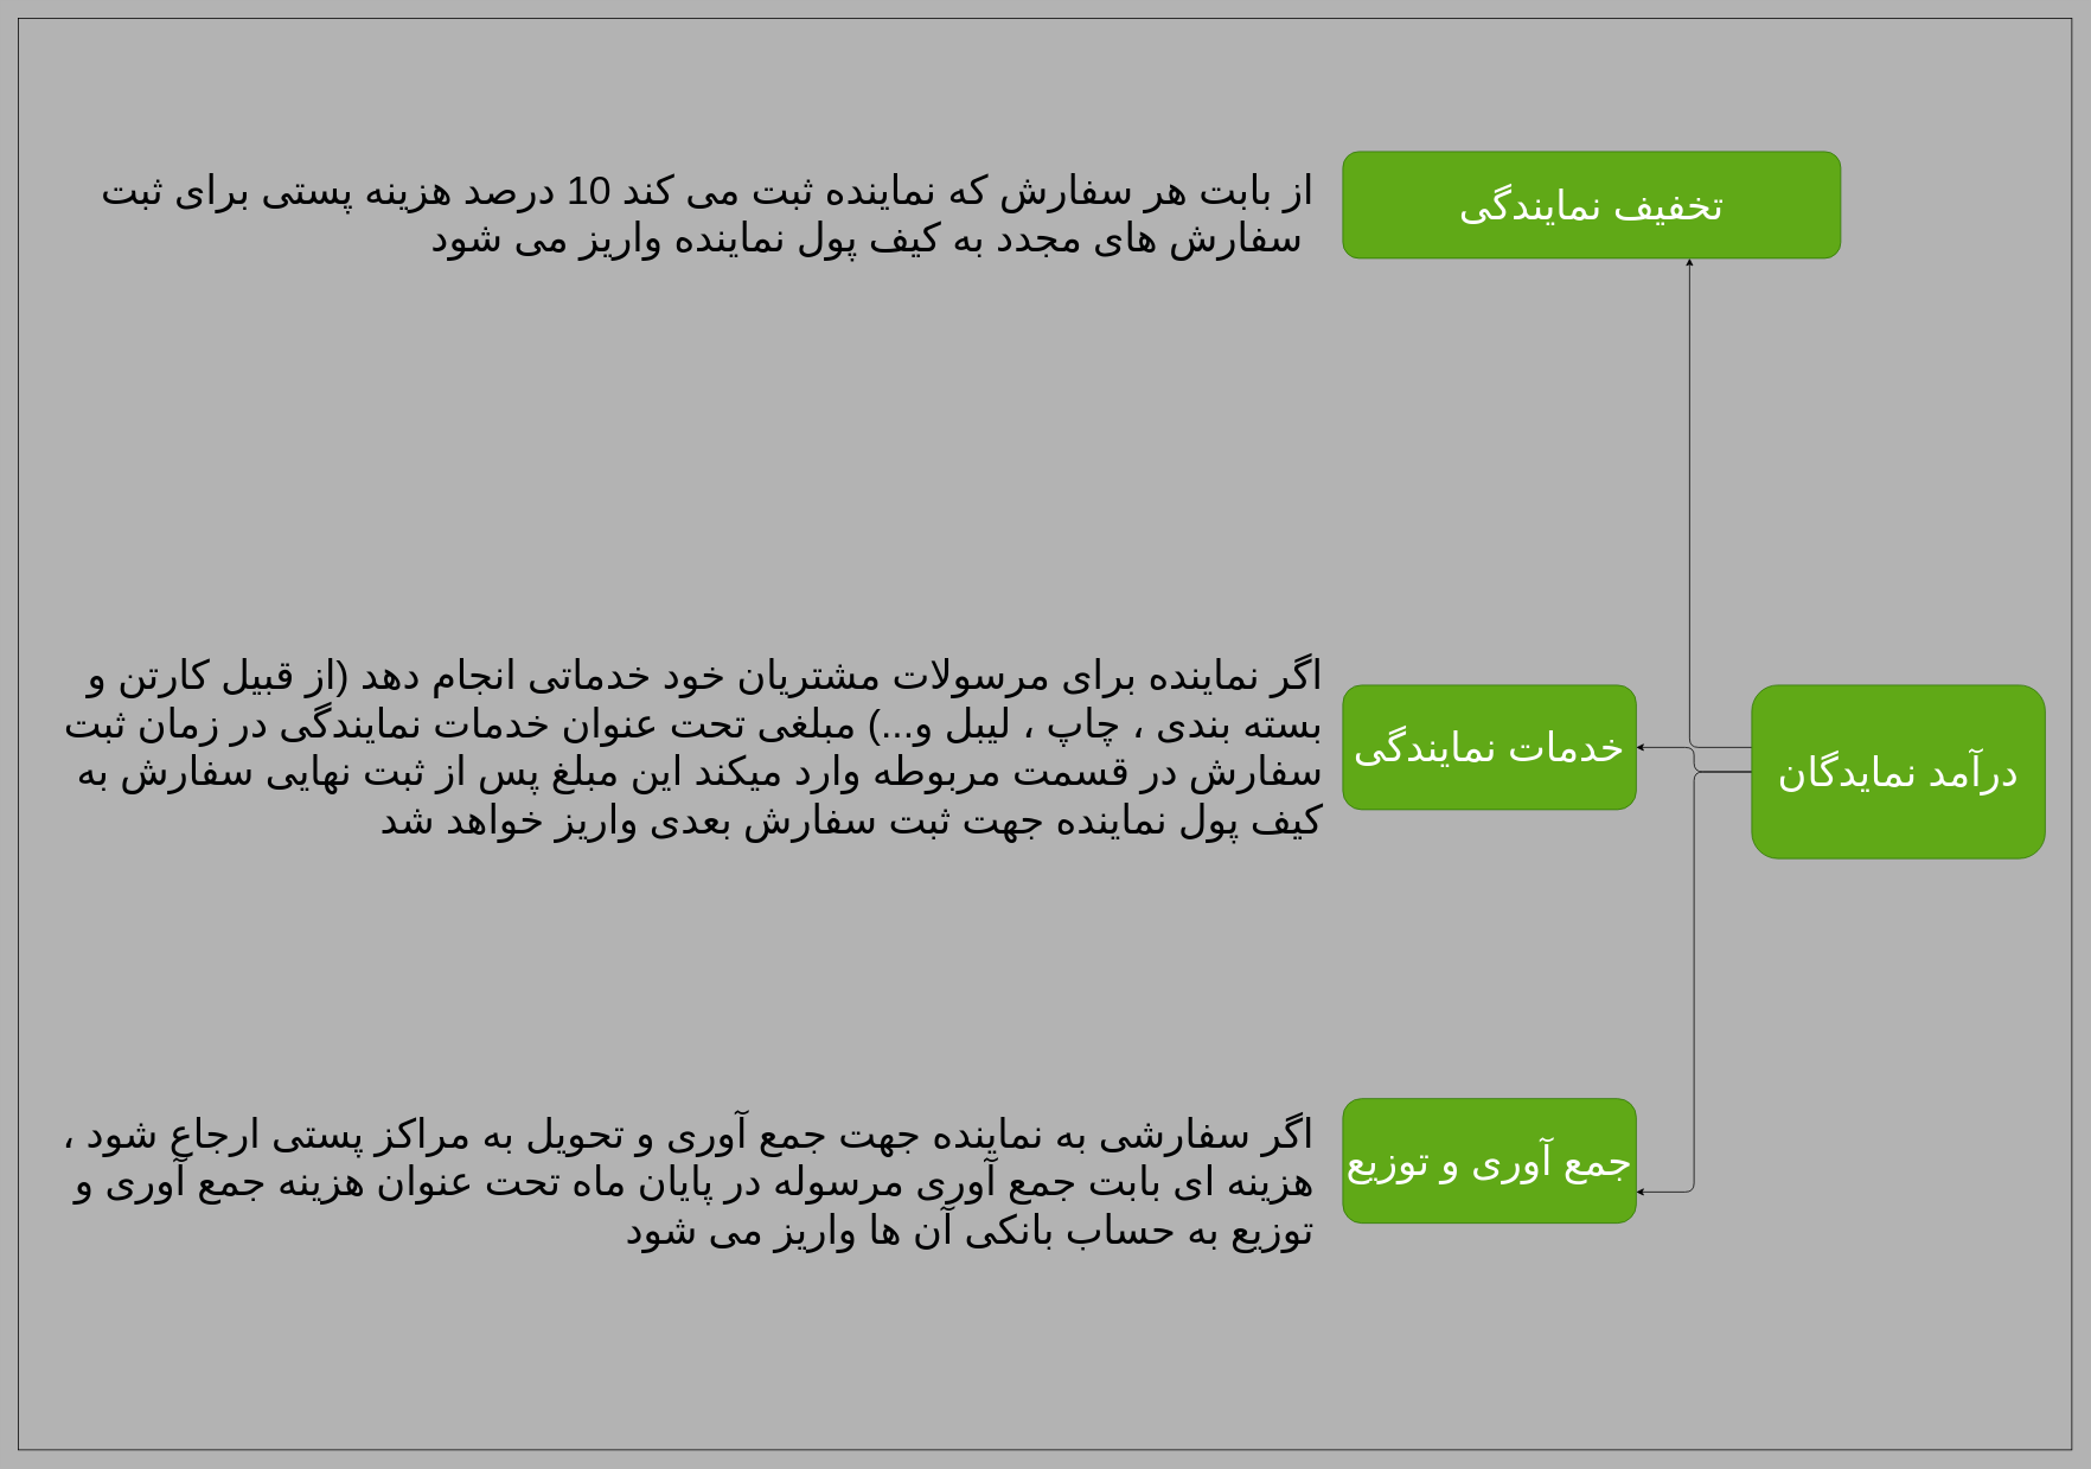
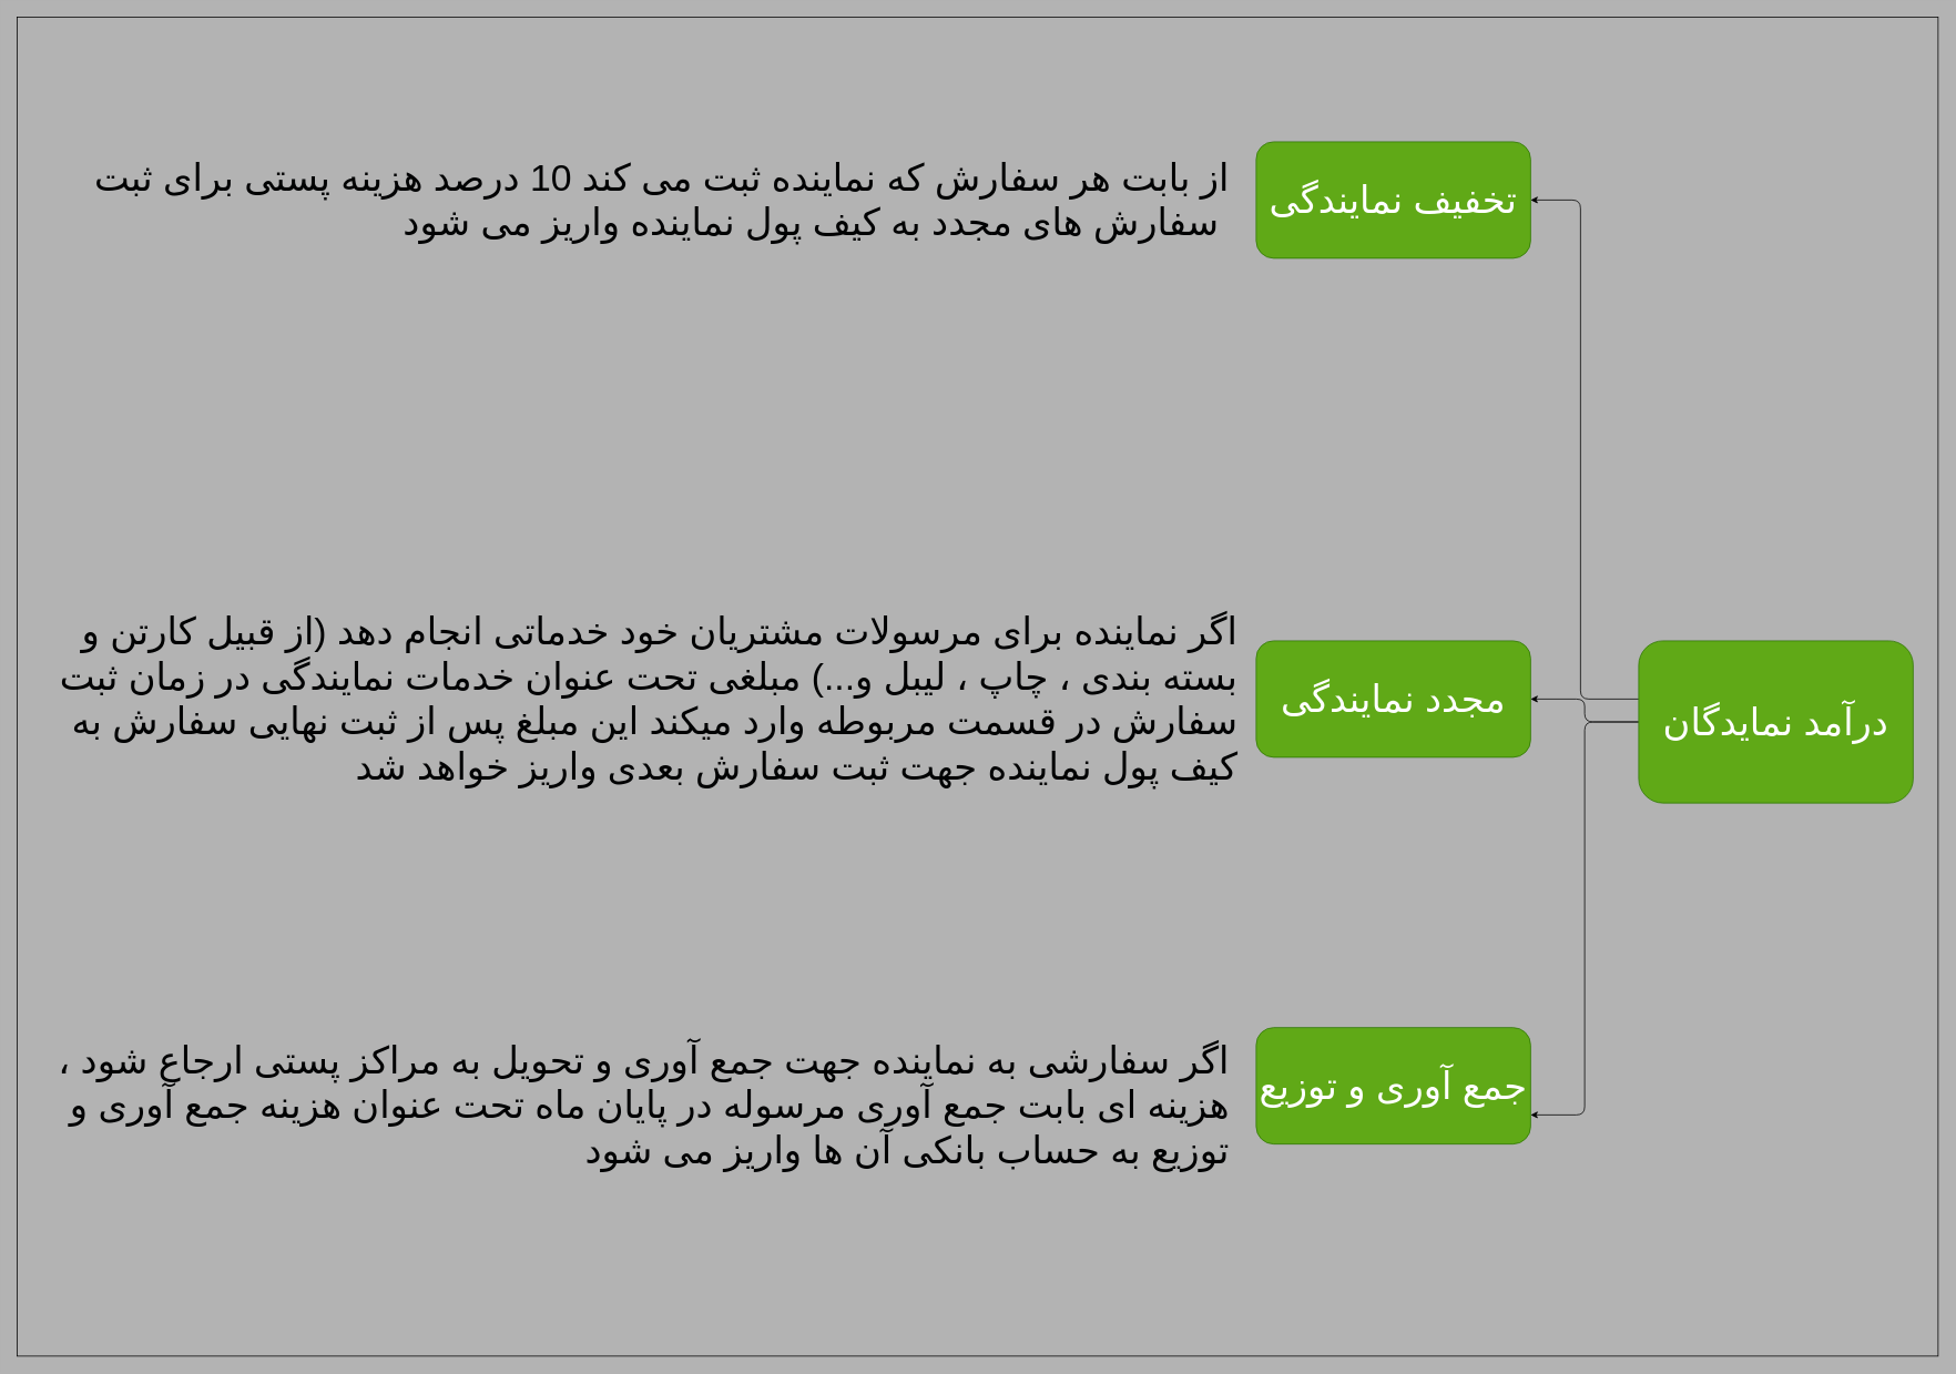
- <mxCell id="6" value="&lt;font style=&quot;font-size: 45px;&quot;&gt;تخفیف نمایندگی&lt;/font&gt;" style="rounded=1;whiteSpace=wrap;html=1;fillColor=#60a917;fontColor=#ffffff;strokeColor=#2D7600;" vertex="1" parent="1"><mxGeometry x="1510" y="170" width="560" height="120" as="geometry" /></mxCell>
+ <mxCell id="6" value="&lt;font style=&quot;font-size: 45px;&quot;&gt;تخفیف نمایندگی&lt;/font&gt;" style="rounded=1;whiteSpace=wrap;html=1;fillColor=#60a917;fontColor=#ffffff;strokeColor=#2D7600;" vertex="1" parent="1"><mxGeometry x="1510" y="170" width="330" height="140" as="geometry" /></mxCell>
- <mxCell id="8" value="&lt;font style=&quot;font-size: 45px;&quot;&gt;خدمات نمایندگی&lt;/font&gt;" style="rounded=1;whiteSpace=wrap;html=1;fillColor=#60a917;fontColor=#ffffff;strokeColor=#2D7600;" vertex="1" parent="1"><mxGeometry x="1510" y="770" width="330" height="140" as="geometry" /></mxCell>
+ <mxCell id="8" value="&lt;font style=&quot;font-size: 45px;&quot;&gt;مجدد نمایندگی&lt;/font&gt;" style="rounded=1;whiteSpace=wrap;html=1;fillColor=#60a917;fontColor=#ffffff;strokeColor=#2D7600;" vertex="1" parent="1"><mxGeometry x="1510" y="770" width="330" height="140" as="geometry" /></mxCell>
